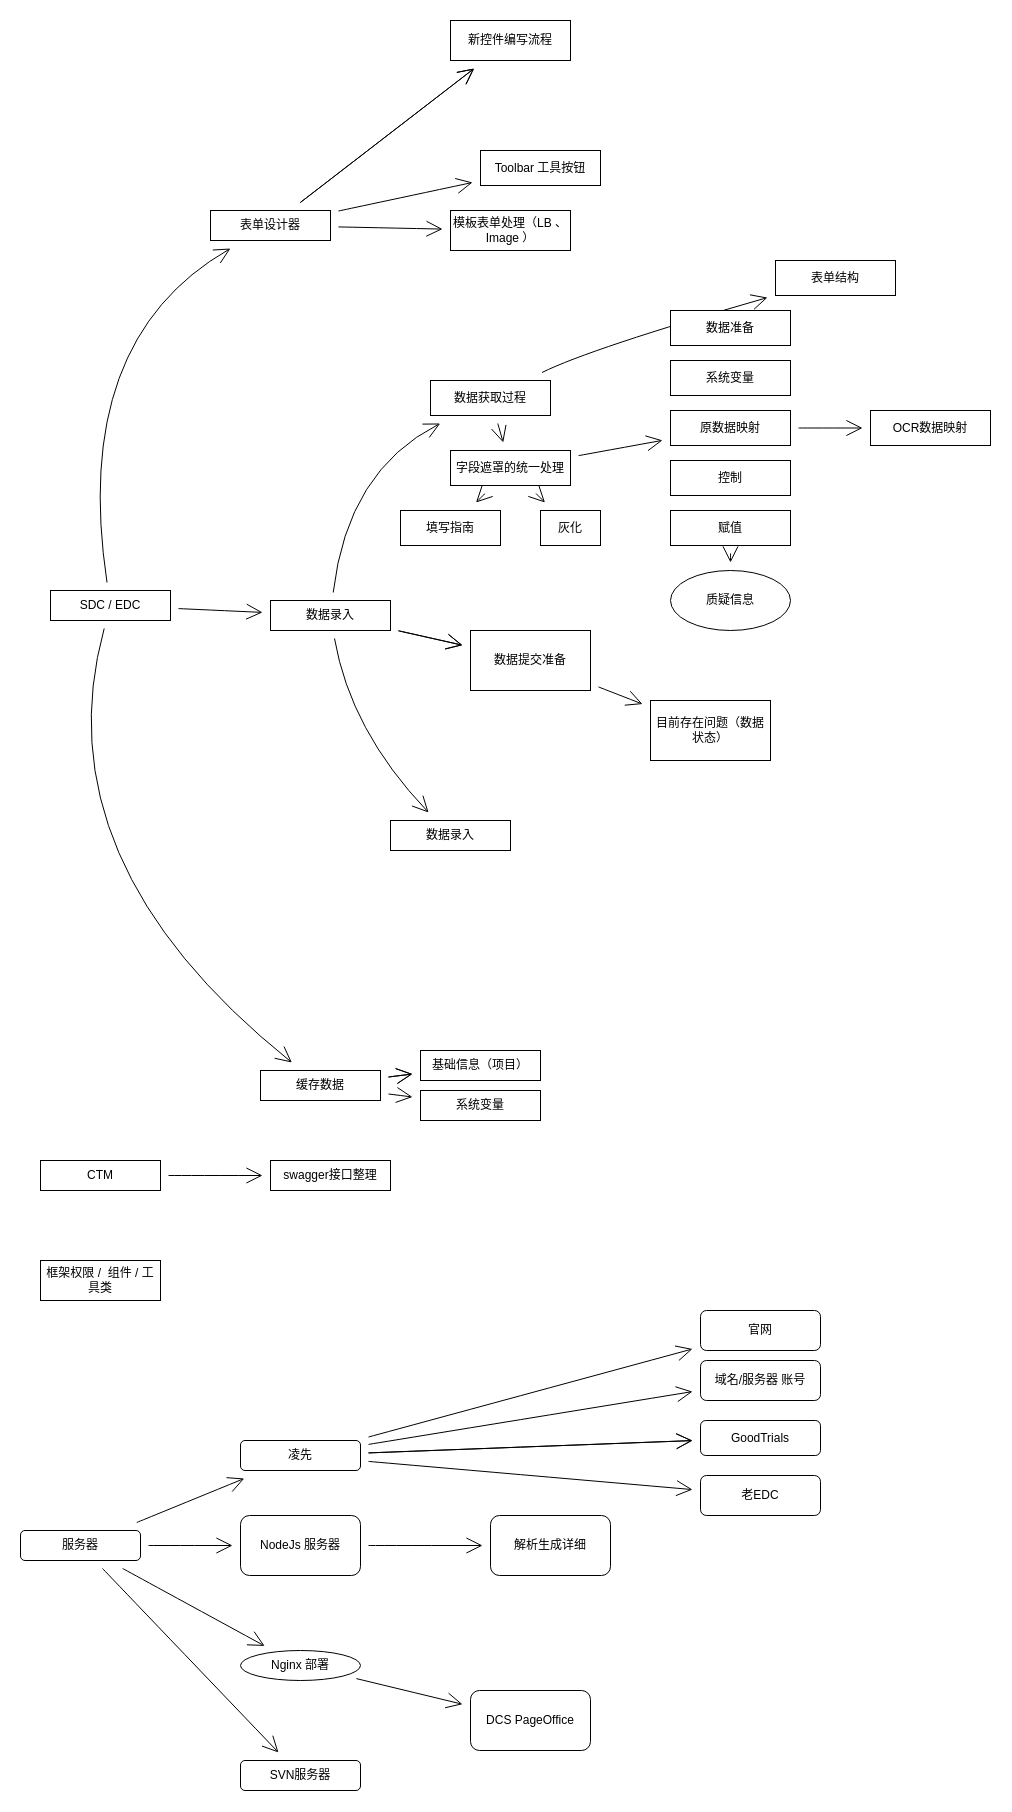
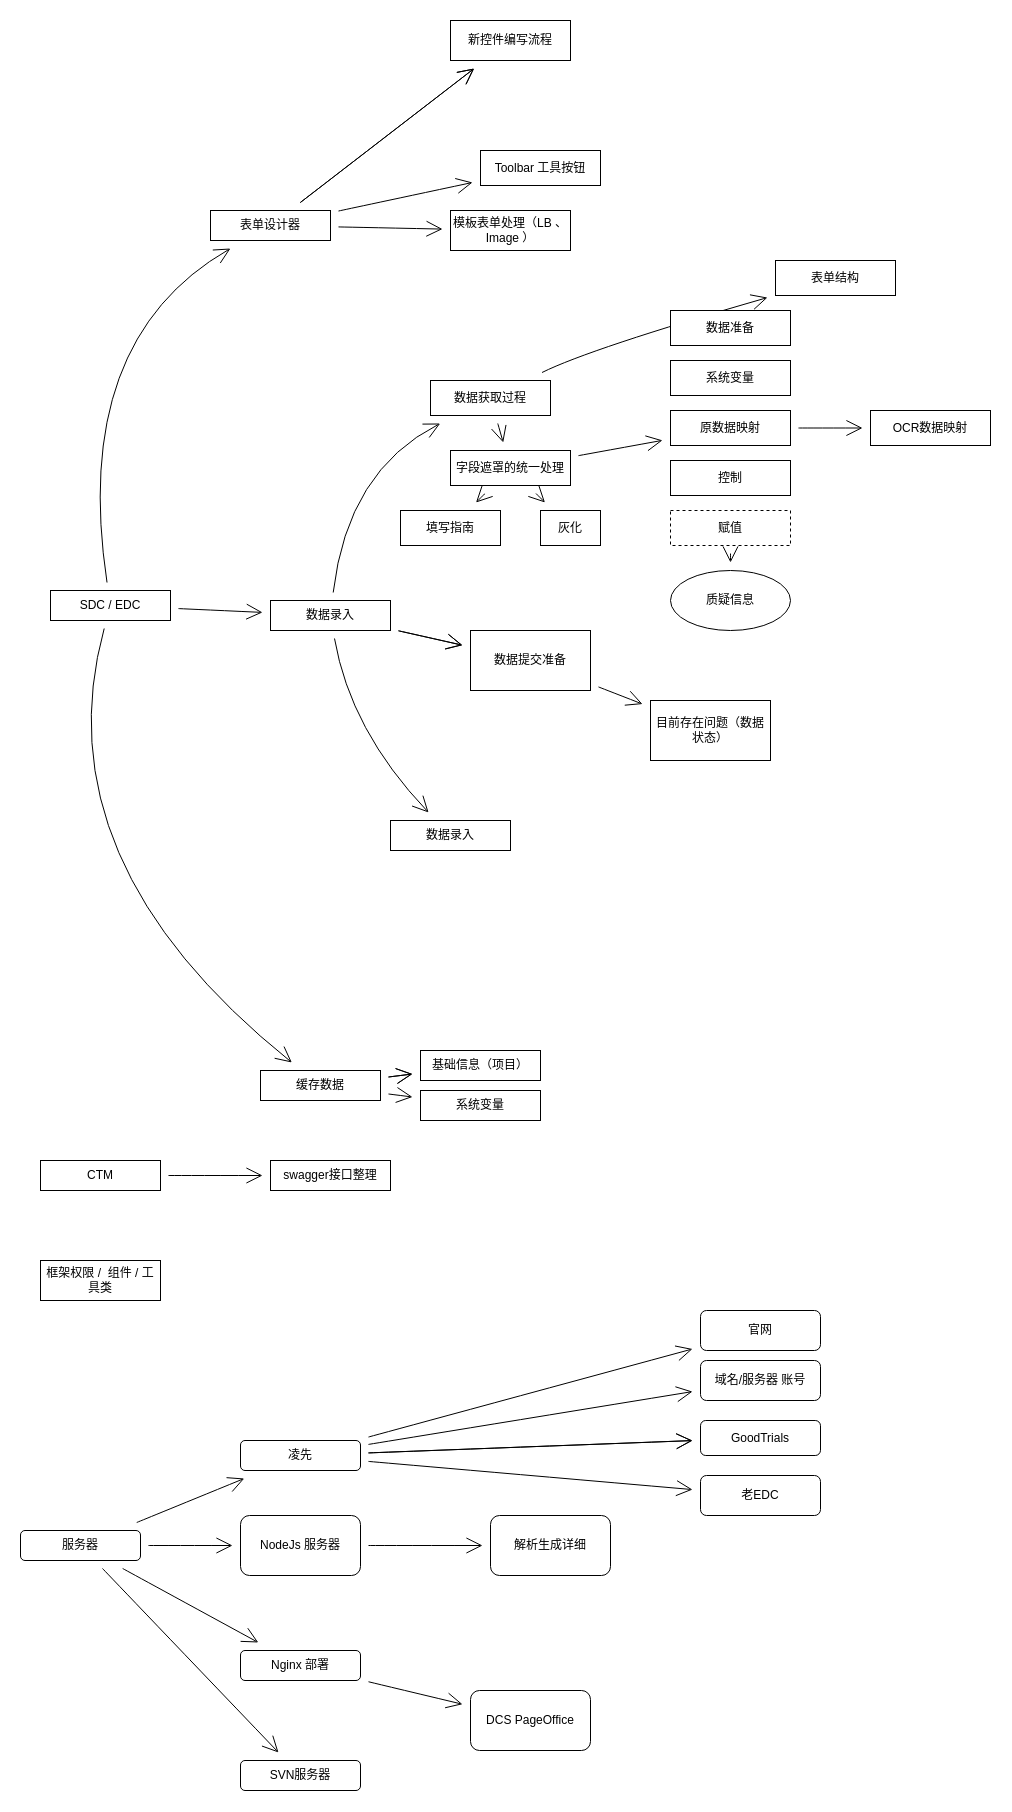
- <mxCell id="58" value="赋值" style="whiteSpace=wrap;html=1;rounded=0;hachureGap=4;" vertex="1" parent="1"><mxGeometry x="670" y="510" width="120" height="35" as="geometry" /></mxCell>
+ <mxCell id="58" value="赋值" style="whiteSpace=wrap;html=1;rounded=0;hachureGap=4;dashed=1;" vertex="1" parent="1"><mxGeometry x="670" y="510" width="120" height="35" as="geometry" /></mxCell>
- <mxCell id="55" value="Nginx 部署" style="ellipse;whiteSpace=wrap;html=1;hachureGap=4;pointerEvents=0;" vertex="1" parent="1"><mxGeometry x="240" y="1650" width="120" height="30" as="geometry" /></mxCell>
+ <mxCell id="55" value="Nginx 部署" style="rounded=1;whiteSpace=wrap;html=1;hachureGap=4;pointerEvents=0;" vertex="1" parent="1"><mxGeometry x="240" y="1650" width="120" height="30" as="geometry" /></mxCell>
